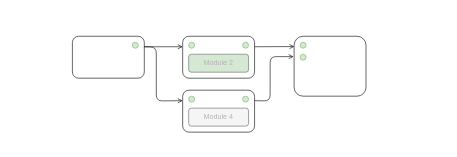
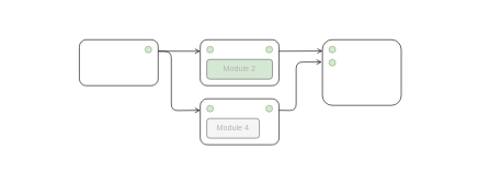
- <mxCell id="16" value="&lt;font color=&quot;#b3b3b3&quot;&gt;Module 4&lt;/font&gt;" style="rounded=1;whiteSpace=wrap;html=1;fillColor=#f5f5f5;fontColor=#333333;strokeColor=#666666;" parent="1" vertex="1"><mxGeometry x="314" y="180" width="100" height="30" as="geometry" /></mxCell>
+ <mxCell id="16" value="&lt;font color=&quot;#b3b3b3&quot;&gt;Module 4&lt;/font&gt;" style="rounded=1;whiteSpace=wrap;html=1;fillColor=#f5f5f5;fontColor=#333333;strokeColor=#666666;" parent="1" vertex="1"><mxGeometry x="314" y="180" width="80" height="30" as="geometry" /></mxCell>
